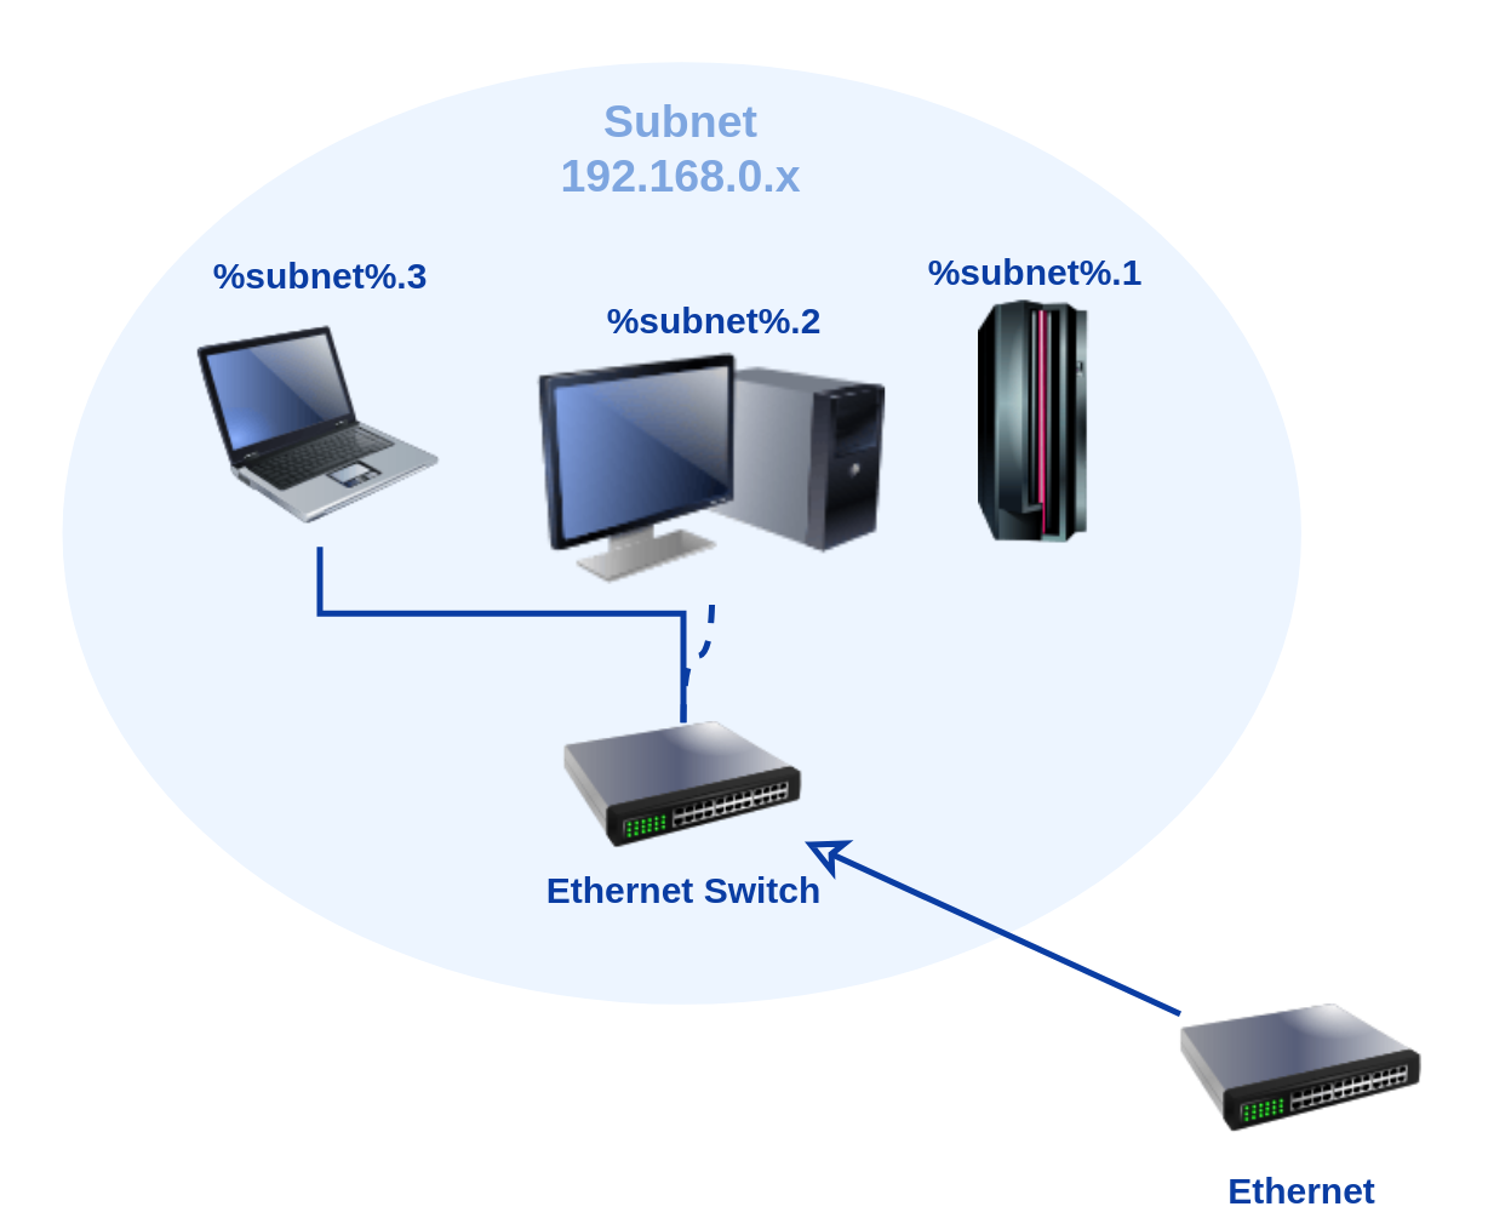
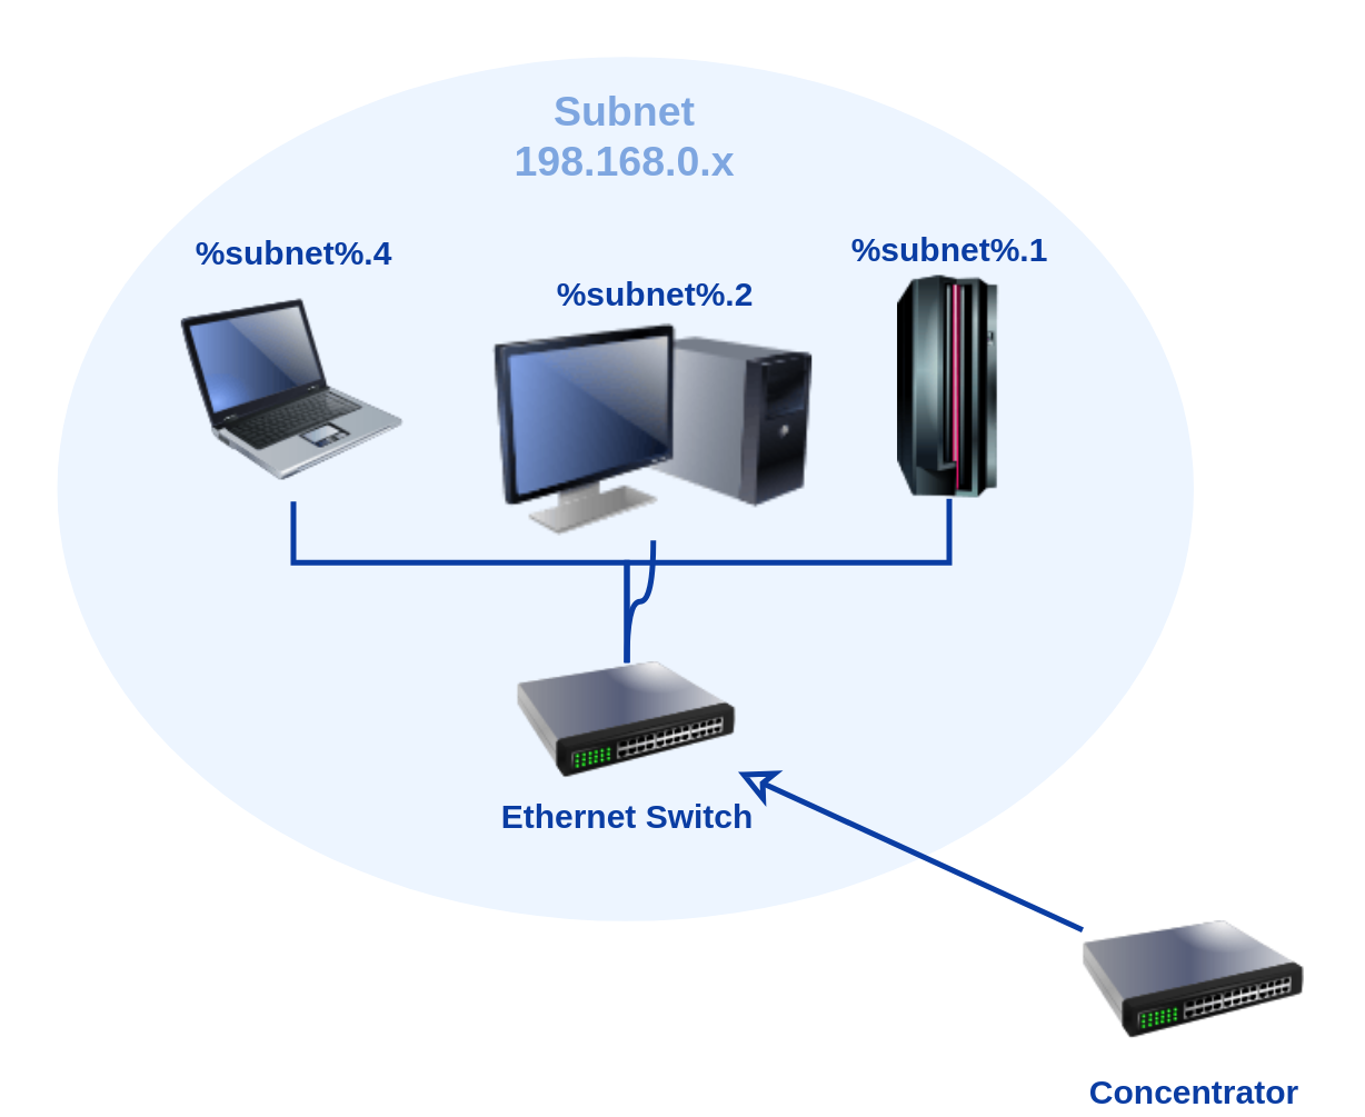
- <mxCell id="2" value="Subnet&lt;br&gt;192.168.0.x" style="ellipse;whiteSpace=wrap;html=1;strokeWidth=2;fillColor=#EDF5FF;fontSize=15;strokeColor=none;container=1;verticalAlign=top;spacingBottom=0;spacingTop=4;fontStyle=1;fontColor=#7EA6E0;metaEdit=1;" parent="1" vertex="1"><mxGeometry x="20" y="20" width="409" height="311" as="geometry"><mxRectangle x="-576" y="218" width="250" height="60" as="alternateBounds" /></mxGeometry></mxCell>
+ <mxCell id="2" value="Subnet&lt;br&gt;198.168.0.x" style="ellipse;whiteSpace=wrap;html=1;strokeWidth=2;fillColor=#EDF5FF;fontSize=15;strokeColor=none;container=1;verticalAlign=top;spacingBottom=0;spacingTop=4;fontStyle=1;fontColor=#7EA6E0;metaEdit=1;" parent="1" vertex="1"><mxGeometry x="20" y="20" width="409" height="311" as="geometry"><mxRectangle x="-576" y="218" width="250" height="60" as="alternateBounds" /></mxGeometry></mxCell>
- <mxCell id="7" value="%subnet%.3" style="image;html=1;image=img/lib/clip_art/computers/Laptop_128x128.png;fontFamily=Helvetica;fontSize=12;fontColor=#0A3DA3;align=center;strokeWidth=2;fillColor=#EDF5FF;fontStyle=1;verticalAlign=bottom;strokeColor=none;labelBackgroundColor=#EDF5FF;labelBorderColor=none;labelPosition=center;verticalLabelPosition=top;" parent="2" vertex="1"><mxGeometry x="45" y="80" width="80" height="80" as="geometry" /></mxCell>
+ <mxCell id="7" value="%subnet%.4" style="image;html=1;image=img/lib/clip_art/computers/Laptop_128x128.png;fontFamily=Helvetica;fontSize=12;fontColor=#0A3DA3;align=center;strokeWidth=2;fillColor=#EDF5FF;fontStyle=1;verticalAlign=bottom;strokeColor=none;labelBackgroundColor=#EDF5FF;labelBorderColor=none;labelPosition=center;verticalLabelPosition=top;" parent="2" vertex="1"><mxGeometry x="45" y="80" width="80" height="80" as="geometry" /></mxCell>
+ <mxCell id="5" style="edgeStyle=orthogonalEdgeStyle;html=1;endArrow=none;endFill=0;strokeWidth=2;fontSize=12;fontColor=#0A3DA3;strokeColor=#0A3DA3;rounded=0;startSize=8;endSize=8;curved=0;" parent="2" source="8" target="9" edge="1"><mxGeometry relative="1" as="geometry"><mxPoint x="205" y="211" as="targetPoint" /><Array as="points"><mxPoint x="321" y="182" /><mxPoint x="205" y="182" /></Array></mxGeometry></mxCell>
- <mxCell id="3" value="" style="edgeStyle=orthogonalEdgeStyle;rounded=0;html=1;endArrow=none;endFill=0;strokeColor=#0A3DA3;strokeWidth=2;fontSize=12;fontColor=#0A3DA3;startSize=8;endSize=8;curved=1;dashed=1;" parent="2" source="9" target="6" edge="1"><mxGeometry relative="1" as="geometry" /></mxCell>
+ <mxCell id="3" value="" style="edgeStyle=orthogonalEdgeStyle;rounded=0;html=1;endArrow=none;endFill=0;strokeColor=#0A3DA3;strokeWidth=2;fontSize=12;fontColor=#0A3DA3;startSize=8;endSize=8;curved=1;" parent="2" source="9" target="6" edge="1"><mxGeometry relative="1" as="geometry" /></mxCell>
- <mxCell id="11" value="Ethernet&lt;br&gt;" style="image;html=1;image=img/lib/clip_art/networking/Switch_128x128.png;strokeColor=none;strokeWidth=2;fillColor=#EDF5FF;fontSize=12;fontColor=#0A3DA3;fontStyle=1;labelBackgroundColor=none;" parent="1" vertex="1"><mxGeometry x="389" y="326" width="80" height="53" as="geometry" /></mxCell>
+ <mxCell id="11" value="Concentrator&lt;br&gt;" style="image;html=1;image=img/lib/clip_art/networking/Switch_128x128.png;strokeColor=none;strokeWidth=2;fillColor=#EDF5FF;fontSize=12;fontColor=#0A3DA3;fontStyle=1;labelBackgroundColor=none;" parent="1" vertex="1"><mxGeometry x="389" y="326" width="80" height="53" as="geometry" /></mxCell>
